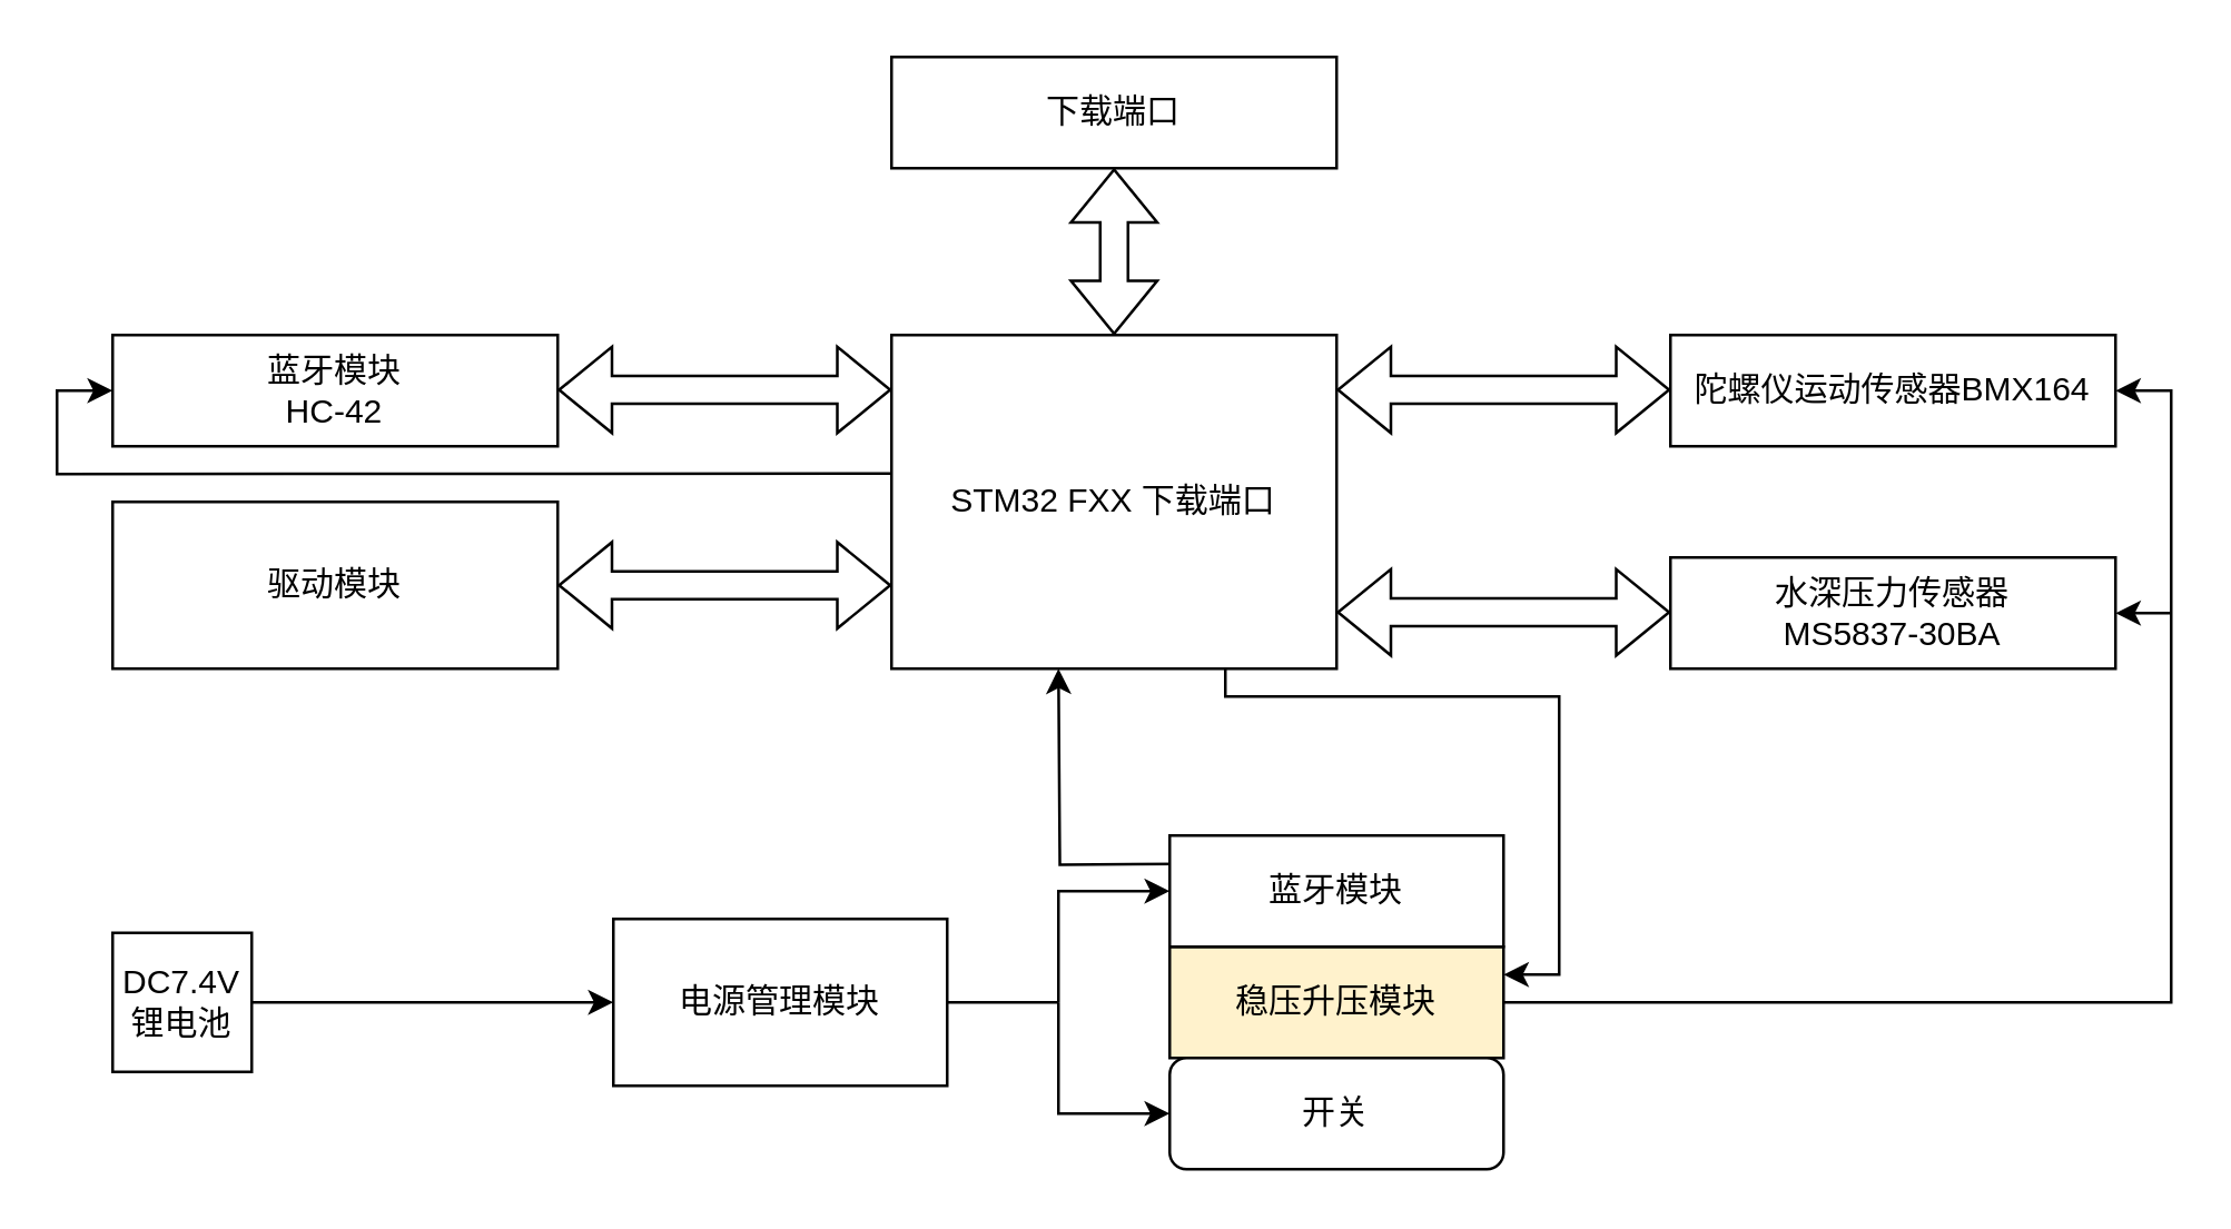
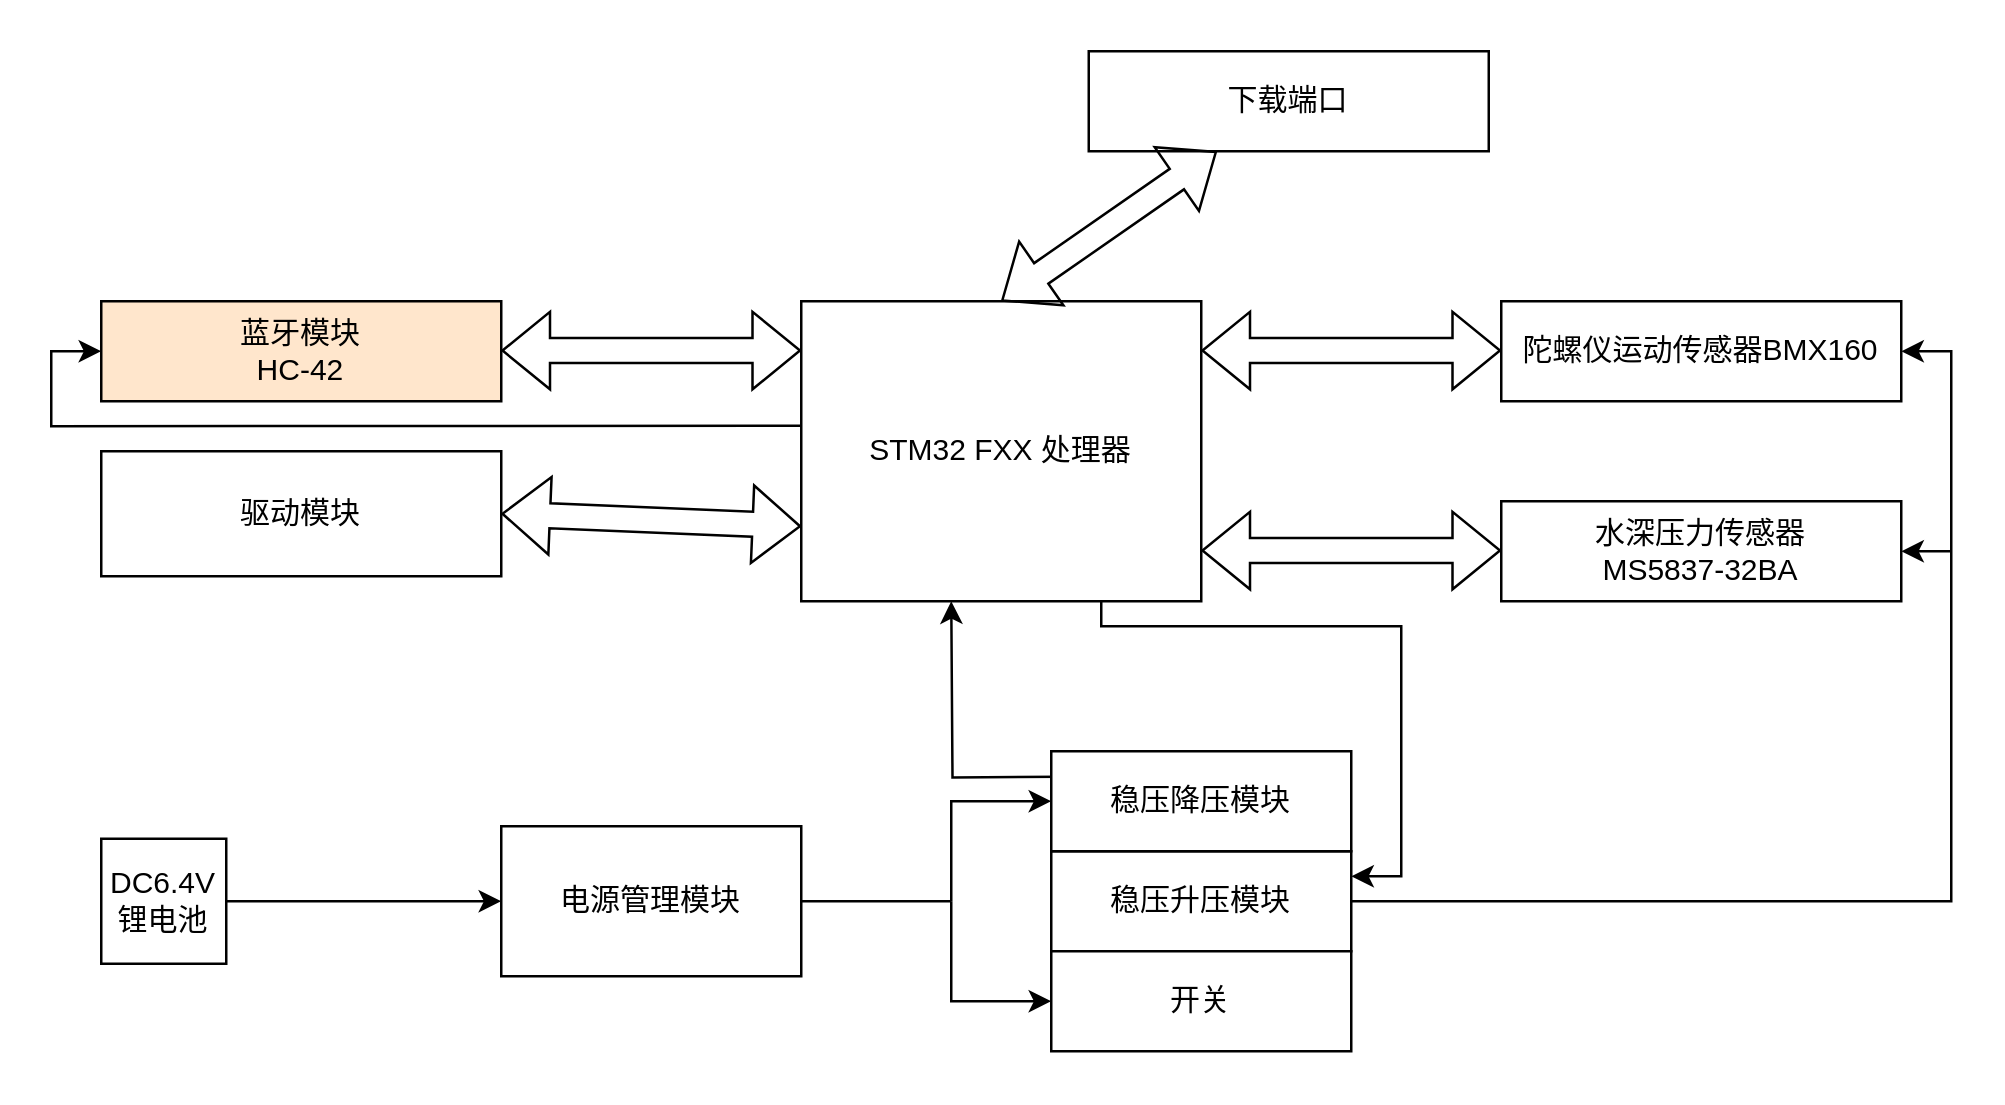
- <mxCell id="8" value="下载端口" style="rounded=0;whiteSpace=wrap;html=1;" vertex="1" parent="1"><mxGeometry x="320" y="20" width="160" height="40" as="geometry" /></mxCell>
+ <mxCell id="8" value="下载端口" style="rounded=0;whiteSpace=wrap;html=1;" vertex="1" parent="1"><mxGeometry x="435" y="20" width="160" height="40" as="geometry" /></mxCell>
- <mxCell id="7" value="蓝牙模块&lt;div&gt;HC-42&lt;/div&gt;" style="rounded=0;whiteSpace=wrap;html=1;" vertex="1" parent="1"><mxGeometry x="40" y="120" width="160" height="40" as="geometry" /></mxCell>
+ <mxCell id="7" value="蓝牙模块&lt;div&gt;HC-42&lt;/div&gt;" style="rounded=0;whiteSpace=wrap;html=1;fillColor=#ffe6cc;" vertex="1" parent="1"><mxGeometry x="40" y="120" width="160" height="40" as="geometry" /></mxCell>
- <mxCell id="4" value="陀螺仪运动传感器&lt;span style=&quot;background-color: transparent; color: light-dark(rgb(0, 0, 0), rgb(255, 255, 255));&quot;&gt;BMX164&lt;/span&gt;" style="rounded=0;whiteSpace=wrap;html=1;" vertex="1" parent="1"><mxGeometry x="600" y="120" width="160" height="40" as="geometry" /></mxCell>
+ <mxCell id="4" value="陀螺仪运动传感器&lt;span style=&quot;background-color: transparent; color: light-dark(rgb(0, 0, 0), rgb(255, 255, 255));&quot;&gt;BMX160&lt;/span&gt;" style="rounded=0;whiteSpace=wrap;html=1;" vertex="1" parent="1"><mxGeometry x="600" y="120" width="160" height="40" as="geometry" /></mxCell>
- <mxCell id="3" value="STM32 FXX 下载端口" style="rounded=0;whiteSpace=wrap;html=1;" vertex="1" parent="1"><mxGeometry x="320" y="120" width="160" height="120" as="geometry" /></mxCell>
+ <mxCell id="3" value="STM32 FXX 处理器" style="rounded=0;whiteSpace=wrap;html=1;" vertex="1" parent="1"><mxGeometry x="320" y="120" width="160" height="120" as="geometry" /></mxCell>
- <mxCell id="5" value="驱动模块" style="rounded=0;whiteSpace=wrap;html=1;" vertex="1" parent="1"><mxGeometry x="40" y="180" width="160" height="60" as="geometry" /></mxCell>
+ <mxCell id="5" value="驱动模块" style="rounded=0;whiteSpace=wrap;html=1;" vertex="1" parent="1"><mxGeometry x="40" y="180" width="160" height="50" as="geometry" /></mxCell>
- <mxCell id="6" value="水深压力传感器&lt;div&gt;MS5837-30BA&lt;/div&gt;" style="rounded=0;whiteSpace=wrap;html=1;" vertex="1" parent="1"><mxGeometry x="600" y="200" width="160" height="40" as="geometry" /></mxCell>
+ <mxCell id="6" value="水深压力传感器&lt;div&gt;MS5837-32BA&lt;/div&gt;" style="rounded=0;whiteSpace=wrap;html=1;" vertex="1" parent="1"><mxGeometry x="600" y="200" width="160" height="40" as="geometry" /></mxCell>
- <mxCell id="14" value="蓝牙模块" style="rounded=0;whiteSpace=wrap;html=1;" vertex="1" parent="1"><mxGeometry x="420" y="300" width="120" height="40" as="geometry" /></mxCell>
+ <mxCell id="14" value="稳压降压模块" style="rounded=0;whiteSpace=wrap;html=1;" vertex="1" parent="1"><mxGeometry x="420" y="300" width="120" height="40" as="geometry" /></mxCell>
- <mxCell id="16" value="DC7.4V&lt;div&gt;锂电池&lt;/div&gt;" style="rounded=0;whiteSpace=wrap;html=1;" vertex="1" parent="1"><mxGeometry x="40" y="335" width="50" height="50" as="geometry" /></mxCell>
+ <mxCell id="16" value="DC6.4V&lt;div&gt;锂电池&lt;/div&gt;" style="rounded=0;whiteSpace=wrap;html=1;" vertex="1" parent="1"><mxGeometry x="40" y="335" width="50" height="50" as="geometry" /></mxCell>
- <mxCell id="9" value="电源管理模块" style="rounded=0;whiteSpace=wrap;html=1;" vertex="1" parent="1"><mxGeometry x="220" y="330" width="120" height="60" as="geometry" /></mxCell>
+ <mxCell id="9" value="电源管理模块" style="rounded=0;whiteSpace=wrap;html=1;" vertex="1" parent="1"><mxGeometry x="200" y="330" width="120" height="60" as="geometry" /></mxCell>
- <mxCell id="11" value="稳压升压模块" style="rounded=0;whiteSpace=wrap;html=1;fillColor=#fff2cc;" vertex="1" parent="1"><mxGeometry x="420" y="340" width="120" height="40" as="geometry" /></mxCell>
+ <mxCell id="11" value="稳压升压模块" style="rounded=0;whiteSpace=wrap;html=1;" vertex="1" parent="1"><mxGeometry x="420" y="340" width="120" height="40" as="geometry" /></mxCell>
- <mxCell id="12" value="开关" style="whiteSpace=wrap;html=1;rounded=1;" vertex="1" parent="1"><mxGeometry x="420" y="380" width="120" height="40" as="geometry" /></mxCell>
+ <mxCell id="12" value="开关" style="rounded=0;whiteSpace=wrap;html=1;" vertex="1" parent="1"><mxGeometry x="420" y="380" width="120" height="40" as="geometry" /></mxCell>
